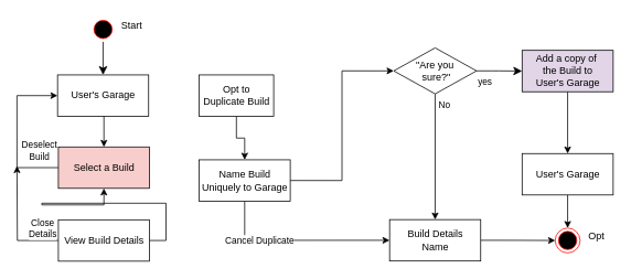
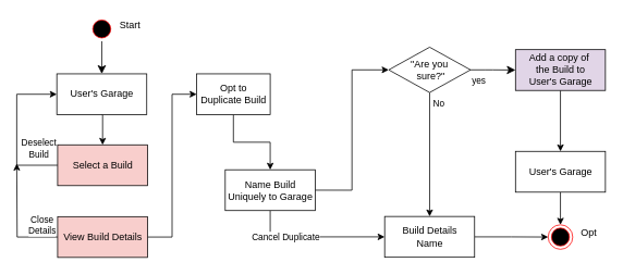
- <mxCell id="25" value="Name Build &lt;br&gt;Uniquely to Garage" style="html=1;strokeColor=#000000;" parent="1" vertex="1"><mxGeometry x="240" y="192.56" width="110" height="50" as="geometry" /></mxCell>
+ <mxCell id="25" value="Name Build &lt;br&gt;Uniquely to Garage" style="html=1;strokeColor=#000000;" parent="1" vertex="1"><mxGeometry x="275" y="207.56" width="110" height="50" as="geometry" /></mxCell>
- <mxCell id="26" style="edgeStyle=orthogonalEdgeStyle;rounded=0;orthogonalLoop=1;jettySize=auto;html=1;exitX=1;exitY=0.5;exitDx=0;exitDy=0;endArrow=classic;endFill=1;strokeColor=#000000;" edge="1" parent="1" source="29" target="9"><mxGeometry relative="1" as="geometry" /></mxCell>
+ <mxCell id="26" style="edgeStyle=orthogonalEdgeStyle;rounded=0;orthogonalLoop=1;jettySize=auto;html=1;exitX=1;exitY=0.5;exitDx=0;exitDy=0;entryX=0;entryY=0.5;entryDx=0;entryDy=0;endArrow=classic;endFill=1;strokeColor=#000000;" edge="1" parent="1" source="29" target="11"><mxGeometry relative="1" as="geometry" /></mxCell>
- <mxCell id="29" value="View Build Details" style="html=1;" vertex="1" parent="1"><mxGeometry x="70" y="265" width="110" height="50" as="geometry" /></mxCell>
+ <mxCell id="29" value="View Build Details" style="html=1;fillColor=#f8cecc;" vertex="1" parent="1"><mxGeometry x="70" y="265" width="110" height="50" as="geometry" /></mxCell>
